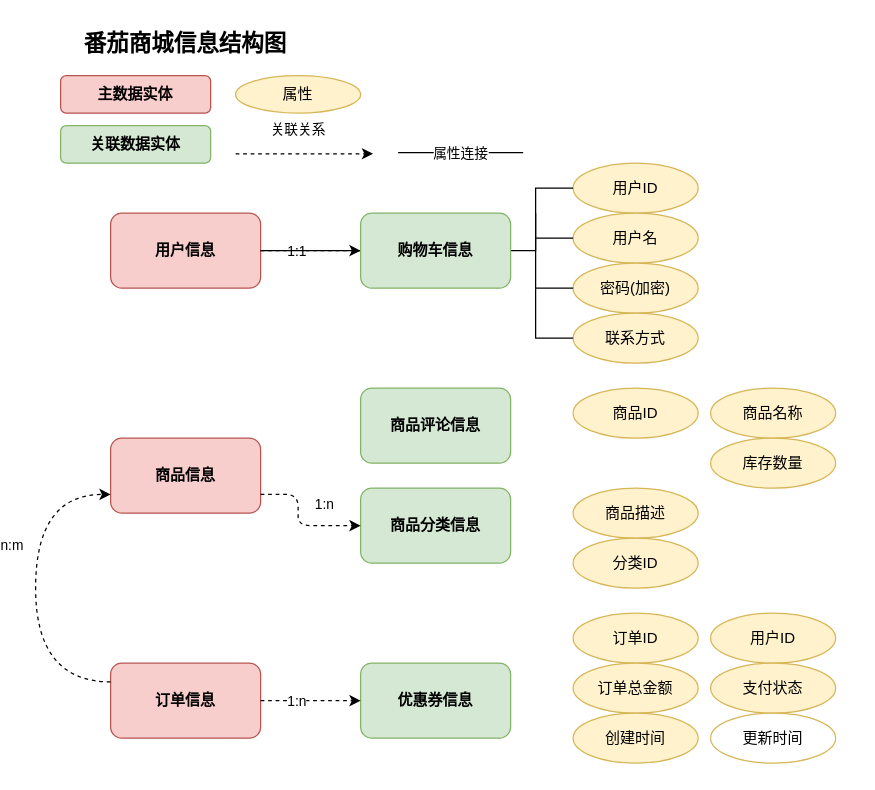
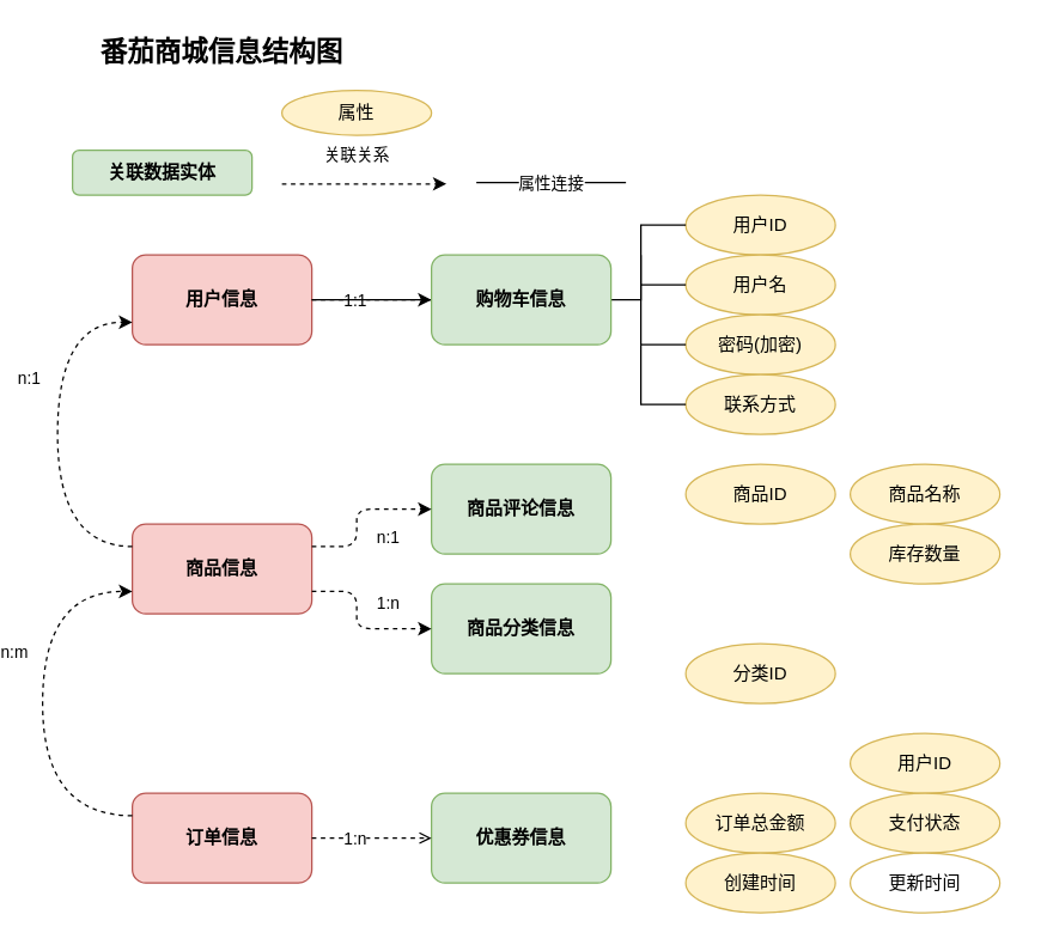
- <mxCell id="3" value="主数据实体" style="rounded=1;whiteSpace=wrap;html=1;fillColor=#f8cecc;strokeColor=#b85450;fontStyle=1" parent="1" vertex="1"><mxGeometry x="40" y="60" width="120" height="30" as="geometry" /></mxCell>
+ <mxCell id="22" value="" style="curved=1;endArrow=classic;html=1;exitX=0;exitY=0.25;exitDx=0;exitDy=0;entryX=0;entryY=0.75;entryDx=0;entryDy=0;dashed=1;" parent="1" source="9" target="8" edge="1"><mxGeometry width="50" height="50" relative="1" as="geometry"><mxPoint x="60" y="365" as="sourcePoint" /><mxPoint x="60" y="215" as="targetPoint" /><Array as="points"><mxPoint x="30" y="365" /><mxPoint x="30" y="215" /></Array></mxGeometry></mxCell>
+ <mxCell id="23" value="n:1" style="edgeLabel;html=1;align=center;verticalAlign=middle;resizable=0;points=[];" parent="22" vertex="1" connectable="0"><mxGeometry x="-0.3" relative="1" as="geometry"><mxPoint x="-20" y="-75" as="offset" /></mxGeometry></mxCell>
+ <mxCell id="16" value="" style="endArrow=classic;html=1;entryX=0;entryY=0.5;entryDx=0;entryDy=0;exitX=1;exitY=0.25;exitDx=0;exitDy=0;dashed=1;" parent="1" source="9" target="11" edge="1"><mxGeometry width="50" height="50" relative="1" as="geometry"><mxPoint x="200" y="365" as="sourcePoint" /><mxPoint x="280" y="340" as="targetPoint" /><Array as="points"><mxPoint x="230" y="365" /><mxPoint x="230" y="340" /></Array></mxGeometry></mxCell>
+ <mxCell id="17" value="n:1" style="edgeLabel;html=1;align=center;verticalAlign=middle;resizable=0;points=[];" parent="16" vertex="1" connectable="0"><mxGeometry x="-0.3" relative="1" as="geometry"><mxPoint x="20" as="offset" /></mxGeometry></mxCell>
- <mxCell id="39" value="商品描述" style="ellipse;whiteSpace=wrap;html=1;fillColor=#fff2cc;strokeColor=#d6b656;" parent="35" vertex="1"><mxGeometry y="80" width="100" height="40" as="geometry" /></mxCell>
- <mxCell id="42" value="订单ID" style="ellipse;whiteSpace=wrap;html=1;fillColor=#fff2cc;strokeColor=#d6b656;" parent="41" vertex="1"><mxGeometry width="100" height="40" as="geometry" /></mxCell>
- <mxCell id="20" value="" style="endArrow=classic;html=1;exitX=1;exitY=0.5;exitDx=0;exitDy=0;entryX=0;entryY=0.5;entryDx=0;entryDy=0;dashed=1;" parent="1" source="10" target="13" edge="1"><mxGeometry width="50" height="50" relative="1" as="geometry" /></mxCell>
+ <mxCell id="20" value="" style="endArrow=open;html=1;exitX=1;exitY=0.5;exitDx=0;exitDy=0;entryX=0;entryY=0.5;entryDx=0;entryDy=0;dashed=1;" parent="1" source="10" target="13" edge="1"><mxGeometry width="50" height="50" relative="1" as="geometry" /></mxCell>
